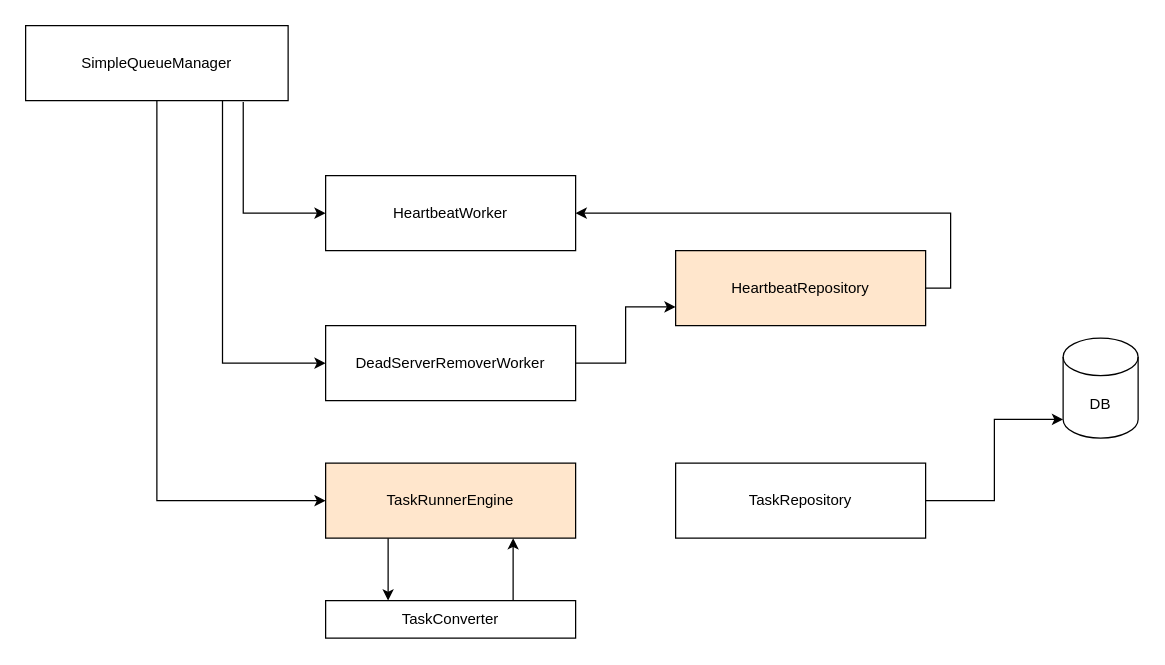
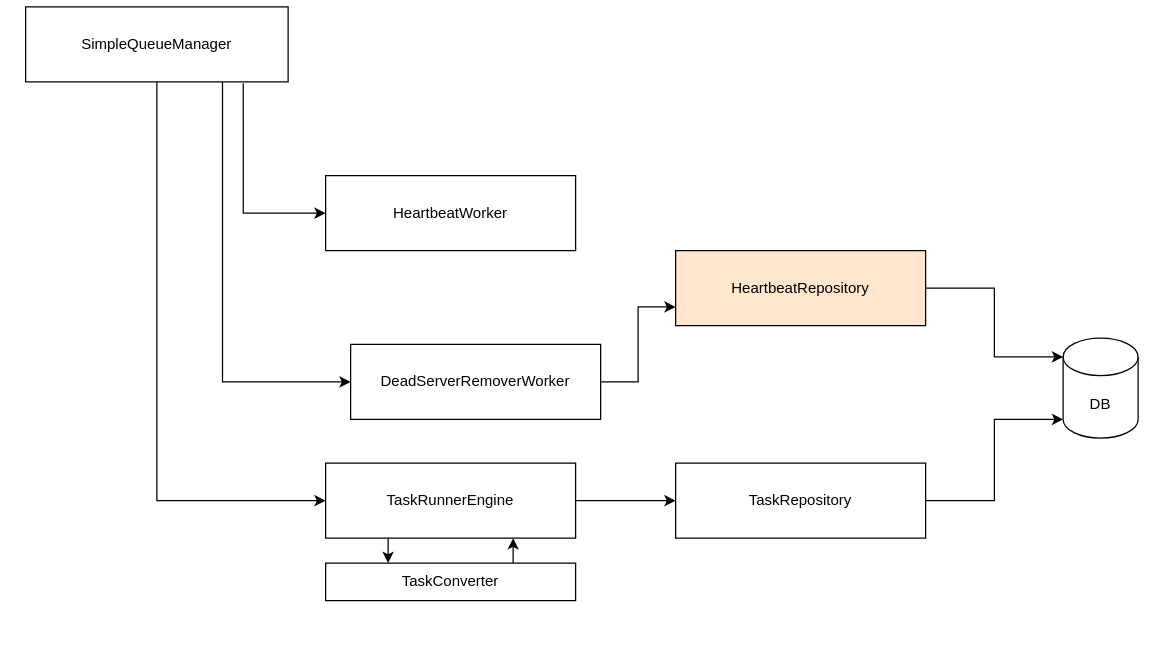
- <mxCell id="5" value="SimpleQueueManager" style="rounded=0;whiteSpace=wrap;html=1;" vertex="1" parent="1"><mxGeometry x="20" y="20" width="210" height="60" as="geometry" /></mxCell>
+ <mxCell id="5" value="SimpleQueueManager" style="rounded=0;whiteSpace=wrap;html=1;" vertex="1" parent="1"><mxGeometry x="20" y="5" width="210" height="60" as="geometry" /></mxCell>
- <mxCell id="8" style="edgeStyle=orthogonalEdgeStyle;rounded=0;orthogonalLoop=1;jettySize=auto;html=1;exitX=1;exitY=0.5;exitDx=0;exitDy=0;" edge="1" parent="1" source="9" target="6"><mxGeometry relative="1" as="geometry" /></mxCell>
+ <mxCell id="8" style="edgeStyle=orthogonalEdgeStyle;rounded=0;orthogonalLoop=1;jettySize=auto;html=1;exitX=1;exitY=0.5;exitDx=0;exitDy=0;entryX=0;entryY=0;entryDx=0;entryDy=15;entryPerimeter=0;" edge="1" parent="1" source="9" target="7"><mxGeometry relative="1" as="geometry" /></mxCell>
- <mxCell id="11" value="DeadServerRemoverWorker" style="rounded=0;whiteSpace=wrap;html=1;" vertex="1" parent="1"><mxGeometry x="260" y="260" width="200" height="60" as="geometry" /></mxCell>
+ <mxCell id="11" value="DeadServerRemoverWorker" style="rounded=0;whiteSpace=wrap;html=1;" vertex="1" parent="1"><mxGeometry x="280" y="275" width="200" height="60" as="geometry" /></mxCell>
- <mxCell id="14" value="TaskRunnerEngine" style="rounded=0;whiteSpace=wrap;html=1;fillColor=#ffe6cc;" vertex="1" parent="1"><mxGeometry x="260" y="370" width="200" height="60" as="geometry" /></mxCell>
+ <mxCell id="14" value="TaskRunnerEngine" style="rounded=0;whiteSpace=wrap;html=1;" vertex="1" parent="1"><mxGeometry x="260" y="370" width="200" height="60" as="geometry" /></mxCell>
+ <mxCell id="12" style="edgeStyle=orthogonalEdgeStyle;rounded=0;orthogonalLoop=1;jettySize=auto;html=1;exitX=1;exitY=0.5;exitDx=0;exitDy=0;entryX=0;entryY=0.5;entryDx=0;entryDy=0;" edge="1" parent="1" source="14" target="16"><mxGeometry relative="1" as="geometry" /></mxCell>
- <mxCell id="18" value="TaskConverter" style="rounded=0;whiteSpace=wrap;html=1;" vertex="1" parent="1"><mxGeometry x="260" y="480" width="200" height="30" as="geometry" /></mxCell>
+ <mxCell id="18" value="TaskConverter" style="rounded=0;whiteSpace=wrap;html=1;" vertex="1" parent="1"><mxGeometry x="260" y="450" width="200" height="30" as="geometry" /></mxCell>
